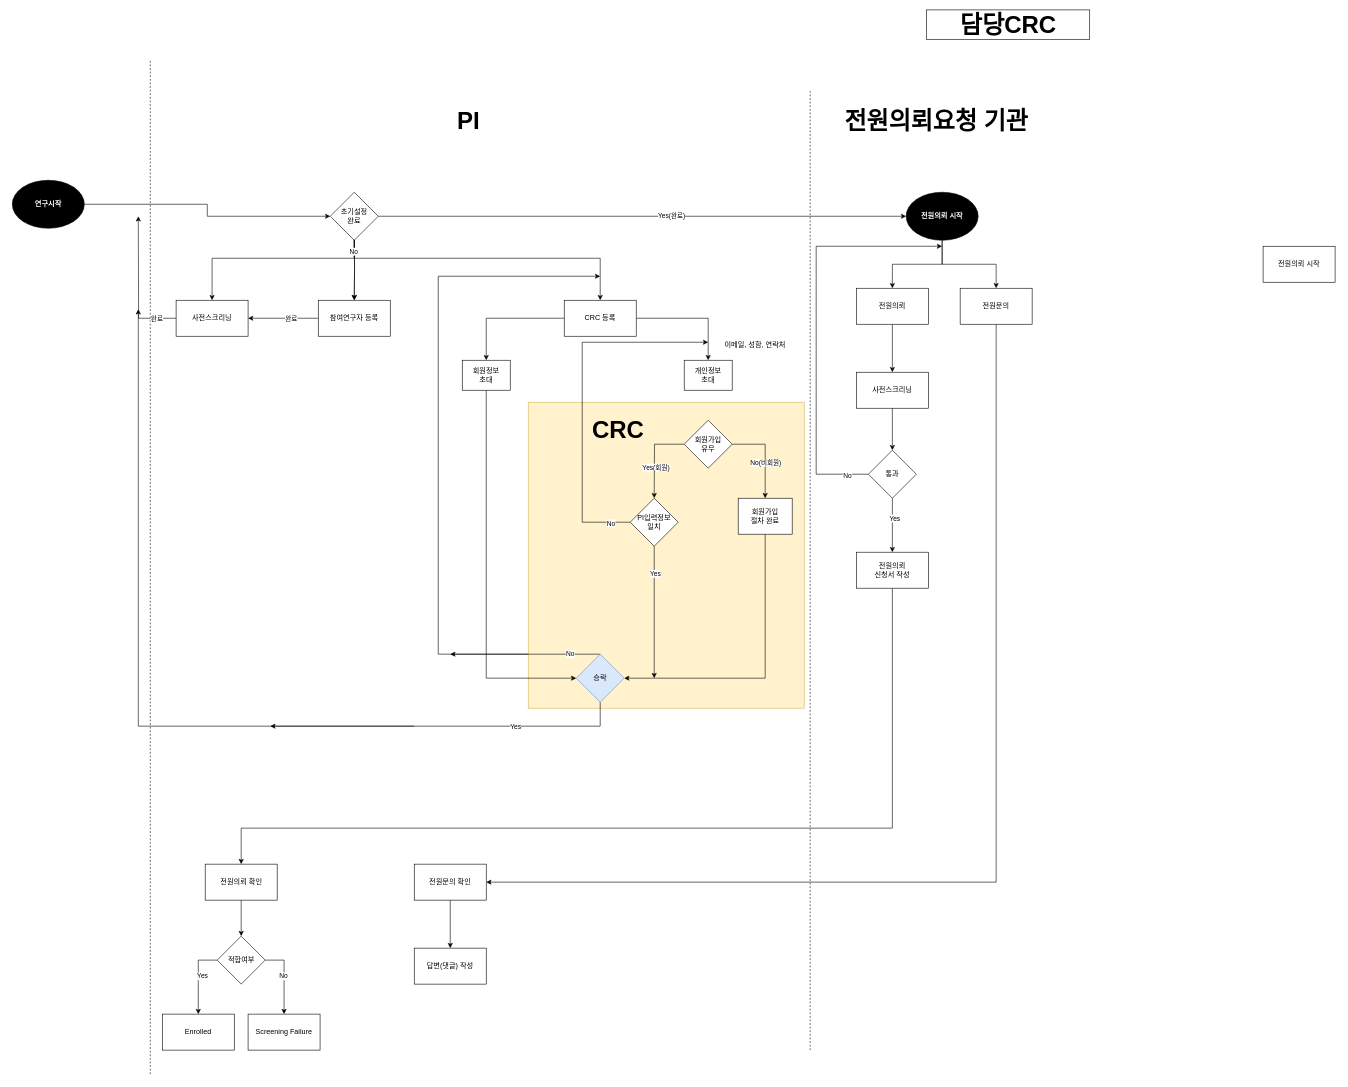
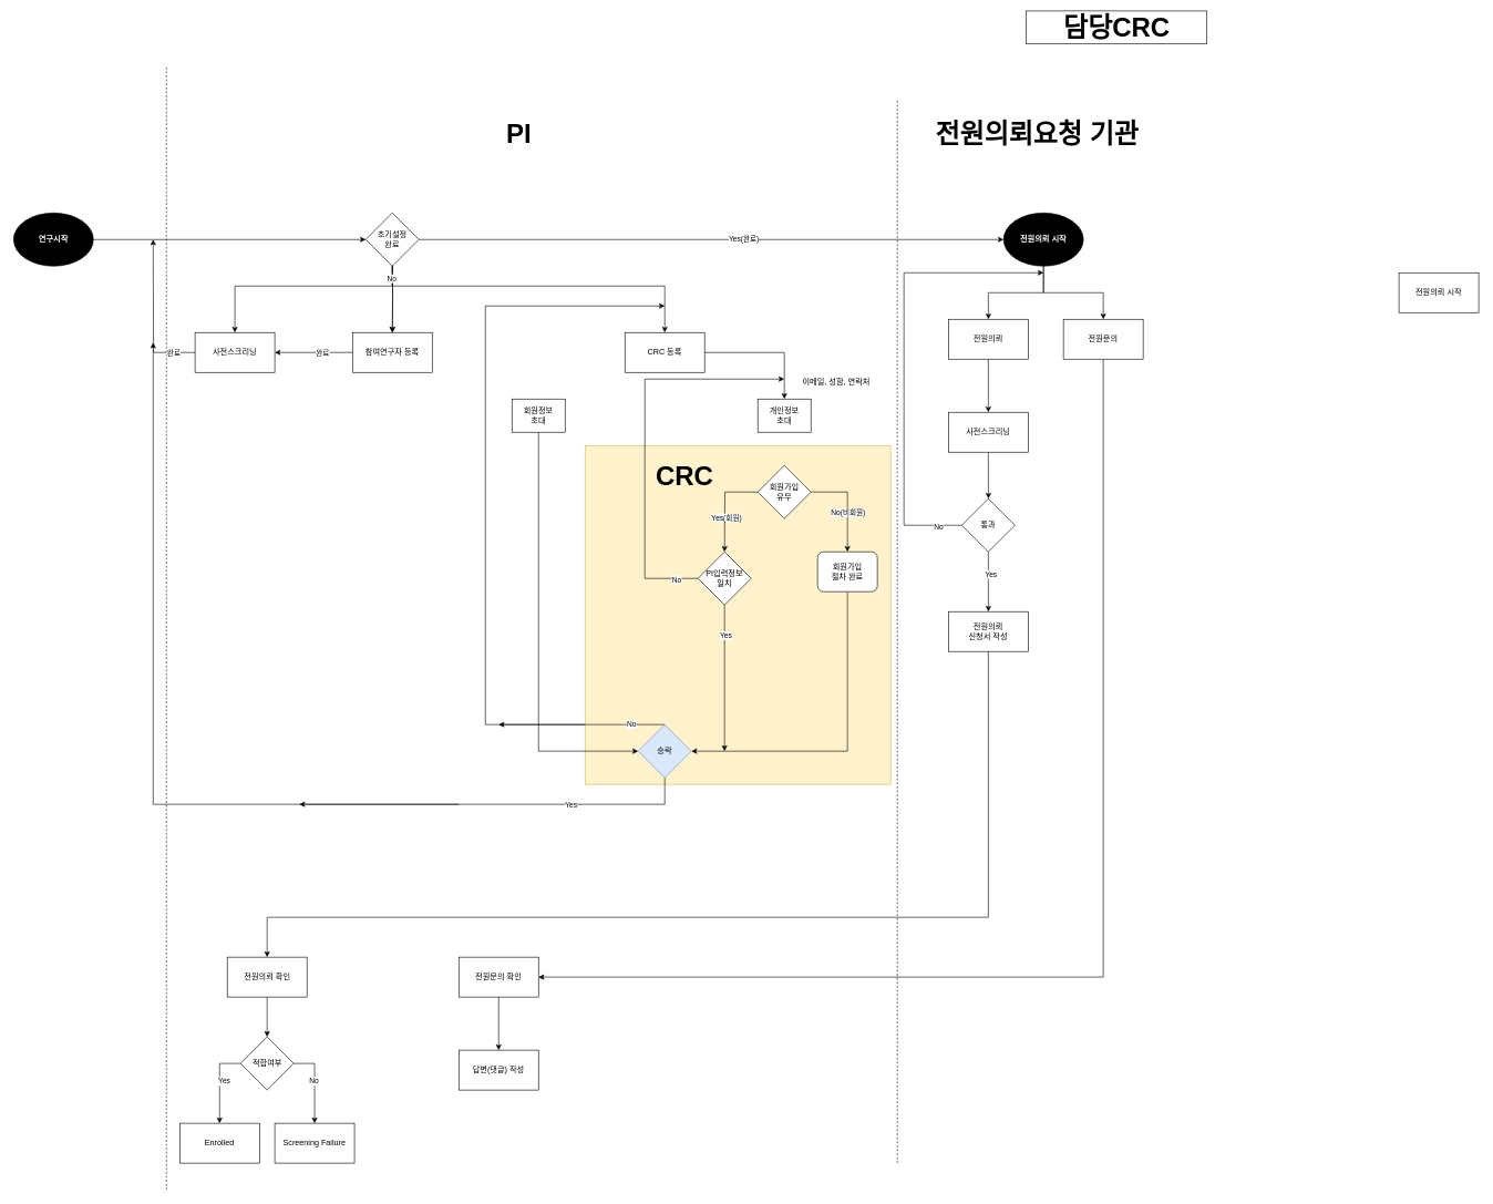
- <mxCell id="8" value="연구시작" style="ellipse;whiteSpace=wrap;html=1;fillColor=#000000;fontColor=#FFFFFF;fontStyle=1" vertex="1" parent="1"><mxGeometry x="20" y="300" width="120" height="80" as="geometry" /></mxCell>
+ <mxCell id="8" value="연구시작" style="ellipse;whiteSpace=wrap;html=1;fillColor=#000000;fontColor=#FFFFFF;fontStyle=1" vertex="1" parent="1"><mxGeometry x="20" y="320" width="120" height="80" as="geometry" /></mxCell>
- <mxCell id="53" value="" style="edgeStyle=orthogonalEdgeStyle;rounded=0;orthogonalLoop=1;jettySize=auto;html=1;" edge="1" parent="1" source="55" target="57"><mxGeometry relative="1" as="geometry" /></mxCell>
- <mxCell id="71" value="회원가입&lt;br&gt;절차 완료" style="whiteSpace=wrap;html=1;rounded=0;" vertex="1" parent="1"><mxGeometry x="1230" y="830" width="90" height="60" as="geometry" /></mxCell>
+ <mxCell id="71" value="회원가입&lt;br&gt;절차 완료" style="whiteSpace=wrap;html=1;rounded=1;" vertex="1" parent="1"><mxGeometry x="1230" y="830" width="90" height="60" as="geometry" /></mxCell>
